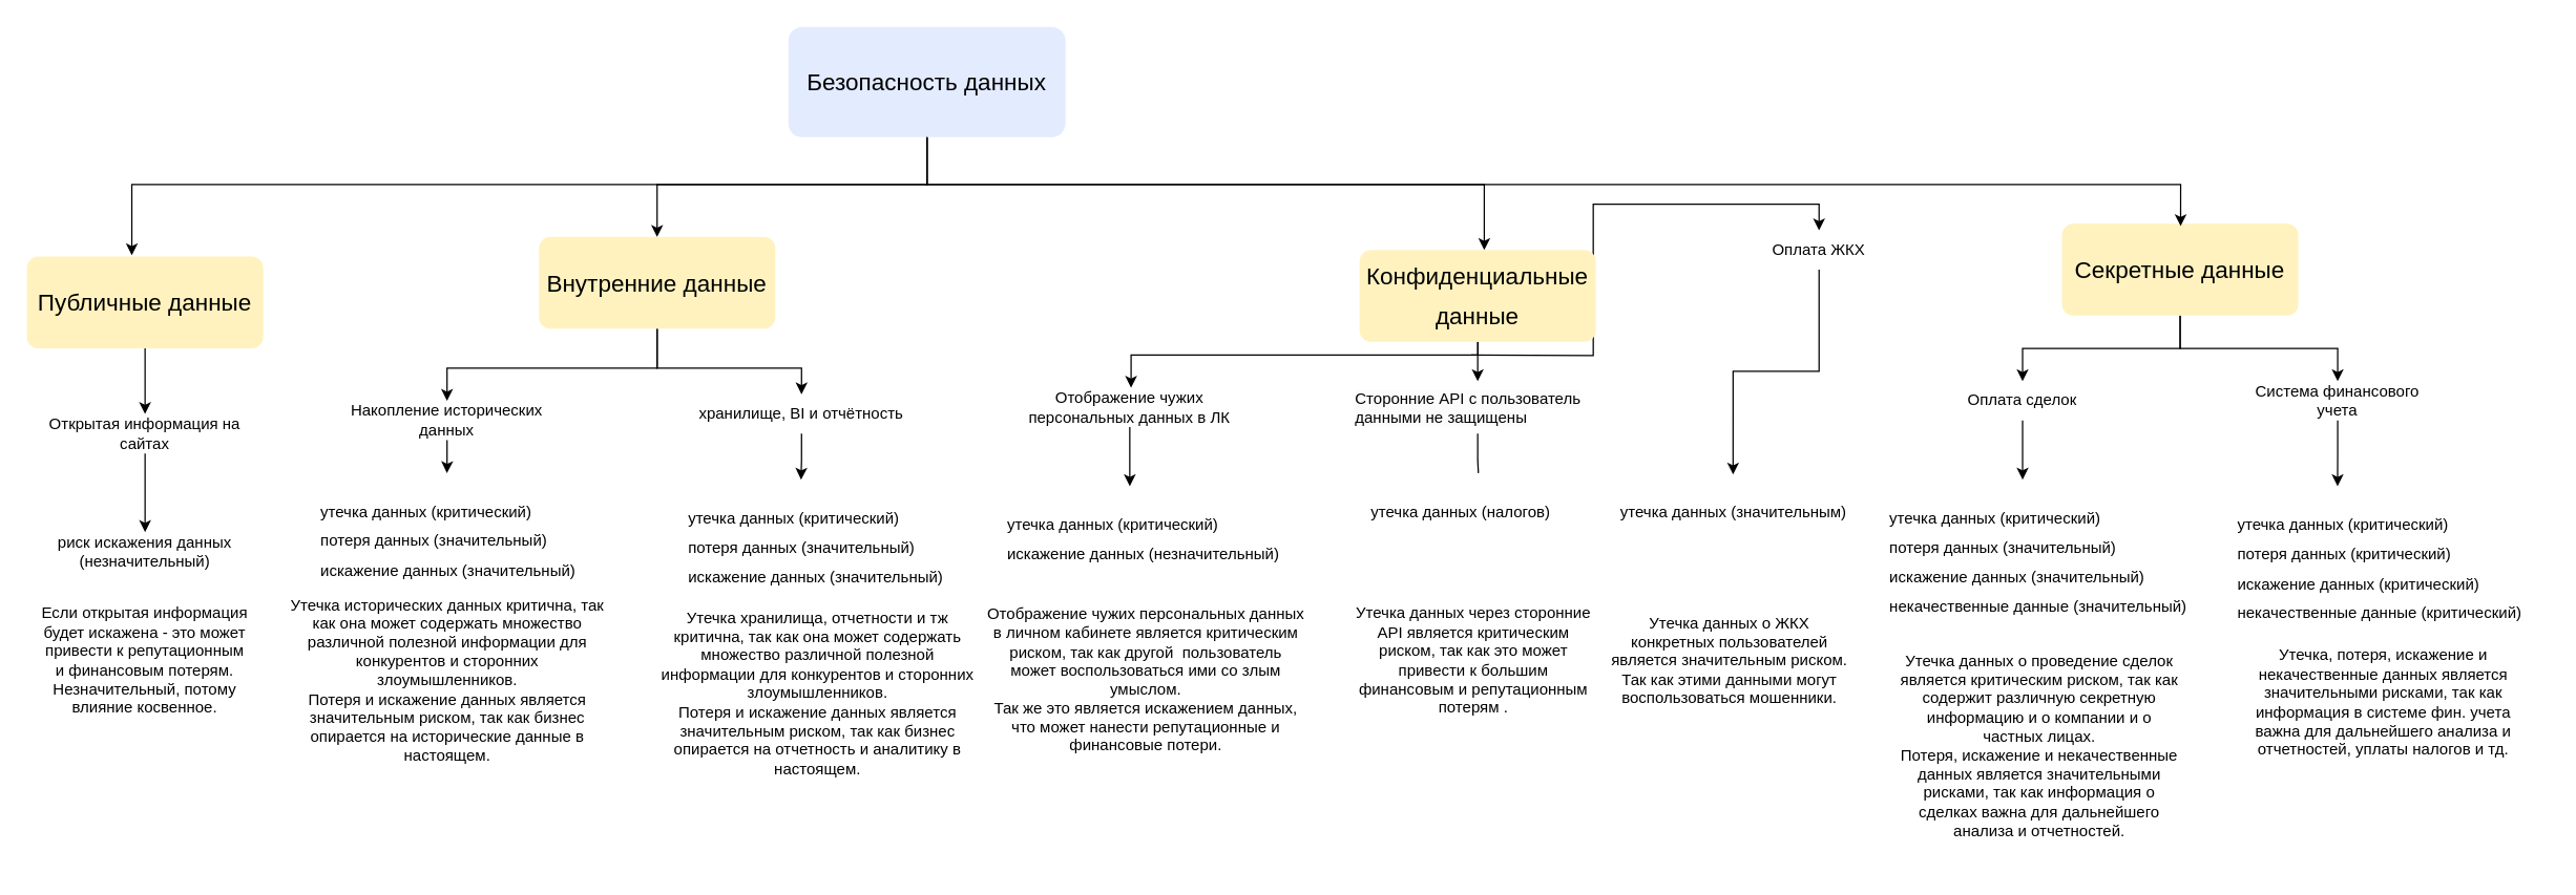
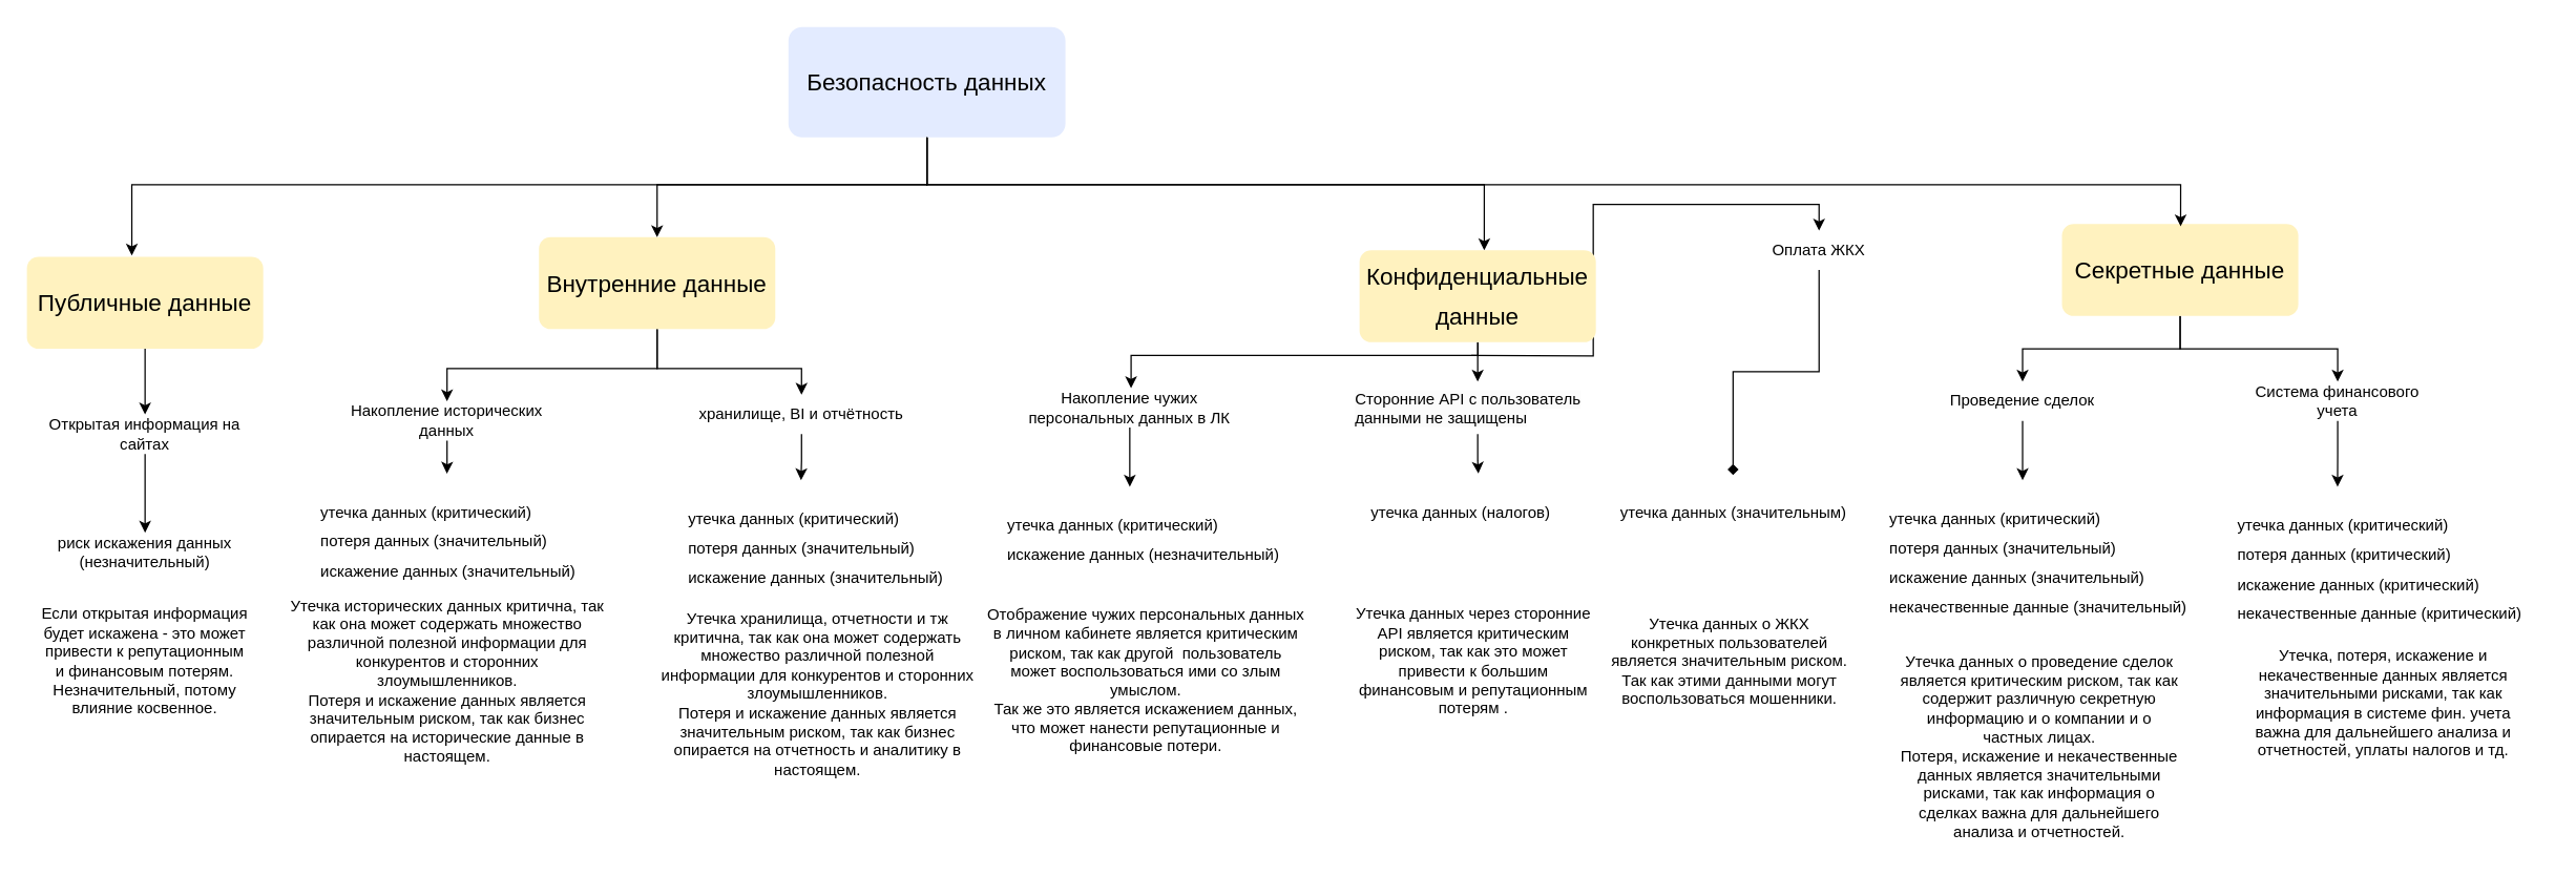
- <mxCell id="24" value="Оплата сделок" style="text;html=1;align=center;verticalAlign=middle;whiteSpace=wrap;rounded=0;" parent="1" vertex="1"><mxGeometry x="1460" y="290" width="160" height="30" as="geometry" /></mxCell>
+ <mxCell id="24" value="Проведение сделок" style="text;html=1;align=center;verticalAlign=middle;whiteSpace=wrap;rounded=0;" parent="1" vertex="1"><mxGeometry x="1460" y="290" width="160" height="30" as="geometry" /></mxCell>
- <mxCell id="20" value="Отображение чужих персональных данных в ЛК" style="text;html=1;align=center;verticalAlign=middle;whiteSpace=wrap;rounded=0;" parent="1" vertex="1"><mxGeometry x="780" y="295" width="160" height="30" as="geometry" /></mxCell>
+ <mxCell id="20" value="Накопление чужих персональных данных в ЛК" style="text;html=1;align=center;verticalAlign=middle;whiteSpace=wrap;rounded=0;" parent="1" vertex="1"><mxGeometry x="780" y="295" width="160" height="30" as="geometry" /></mxCell>
- <mxCell id="40" style="edgeStyle=orthogonalEdgeStyle;rounded=0;orthogonalLoop=1;jettySize=auto;html=1;entryX=0.569;entryY=0.013;entryDx=0;entryDy=0;entryPerimeter=0;" edge="1" parent="1" source="25" target="37"><mxGeometry relative="1" as="geometry" /></mxCell>
+ <mxCell id="40" style="edgeStyle=orthogonalEdgeStyle;rounded=0;orthogonalLoop=1;jettySize=auto;html=1;entryX=0.569;entryY=0.013;entryDx=0;entryDy=0;entryPerimeter=0;endArrow=diamond;" edge="1" parent="1" source="25" target="37"><mxGeometry relative="1" as="geometry" /></mxCell>
- <mxCell id="39" style="edgeStyle=orthogonalEdgeStyle;rounded=0;orthogonalLoop=1;jettySize=auto;html=1;entryX=0.55;entryY=0;entryDx=0;entryDy=0;entryPerimeter=0;endArrow=none;" edge="1" parent="1" source="21" target="36"><mxGeometry relative="1" as="geometry" /></mxCell>
+ <mxCell id="39" style="edgeStyle=orthogonalEdgeStyle;rounded=0;orthogonalLoop=1;jettySize=auto;html=1;entryX=0.55;entryY=0;entryDx=0;entryDy=0;entryPerimeter=0;" edge="1" parent="1" source="21" target="36"><mxGeometry relative="1" as="geometry" /></mxCell>
